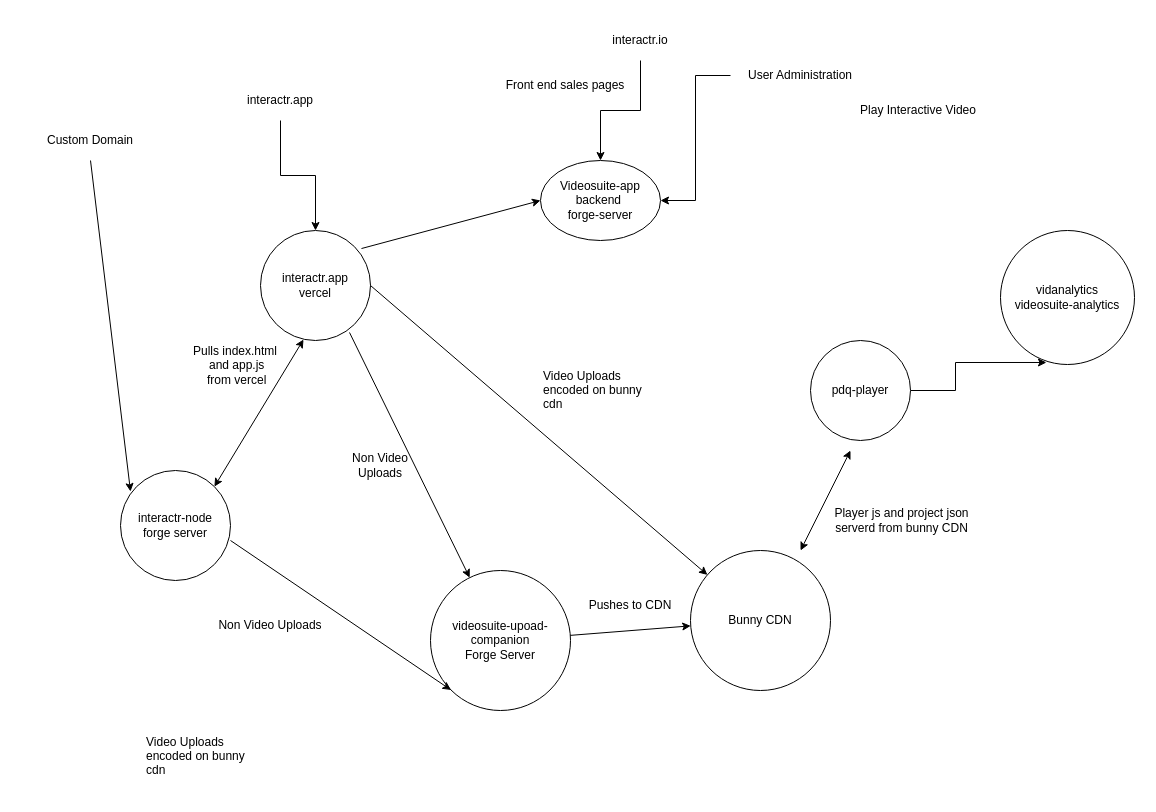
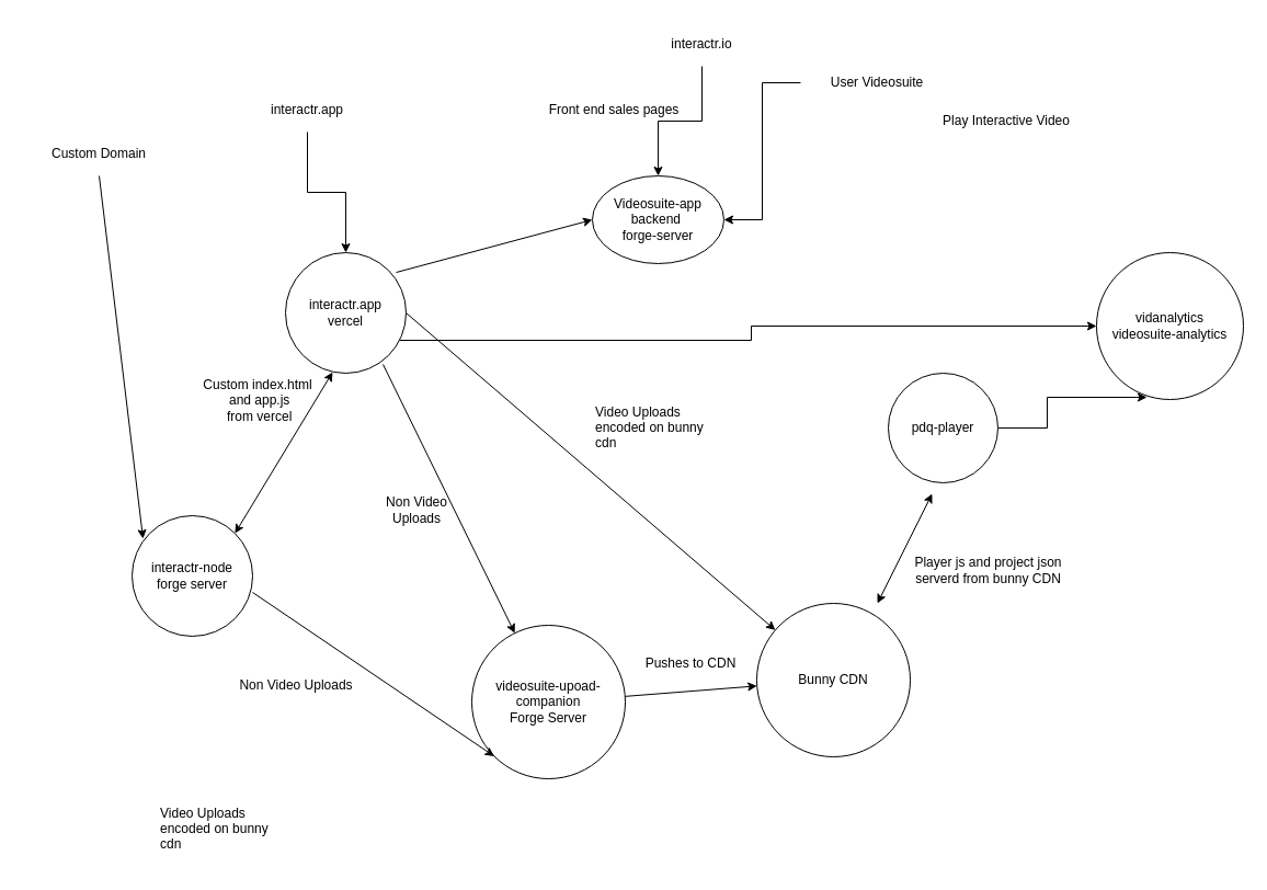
- <mxCell id="34" value="User Administration" style="text;html=1;strokeColor=none;fillColor=none;align=center;verticalAlign=middle;whiteSpace=wrap;rounded=0;" parent="1" vertex="1"><mxGeometry x="730" y="60" width="140" height="30" as="geometry" /></mxCell>
+ <mxCell id="34" value="User Videosuite" style="text;html=1;strokeColor=none;fillColor=none;align=center;verticalAlign=middle;whiteSpace=wrap;rounded=0;" parent="1" vertex="1"><mxGeometry x="730" y="60" width="140" height="30" as="geometry" /></mxCell>
- <mxCell id="32" value="Front end sales pages" style="text;html=1;strokeColor=none;fillColor=none;align=center;verticalAlign=middle;whiteSpace=wrap;rounded=0;" parent="1" vertex="1"><mxGeometry x="495" y="75" width="140" height="20" as="geometry" /></mxCell>
+ <mxCell id="32" value="Front end sales pages" style="text;html=1;strokeColor=none;fillColor=none;align=center;verticalAlign=middle;whiteSpace=wrap;rounded=0;" parent="1" vertex="1"><mxGeometry x="490" y="90" width="140" height="20" as="geometry" /></mxCell>
+ <mxCell id="2" style="edgeStyle=orthogonalEdgeStyle;rounded=0;orthogonalLoop=1;jettySize=auto;html=1;" edge="1" parent="1" source="3" target="35"><mxGeometry relative="1" as="geometry"><Array as="points"><mxPoint x="685" y="310" /><mxPoint x="685" y="297" /></Array></mxGeometry></mxCell>
- <mxCell id="8" value="Pulls index.html&lt;br&gt;&amp;nbsp;and app.js&lt;br&gt;&amp;nbsp;from vercel" style="text;html=1;strokeColor=none;fillColor=none;align=center;verticalAlign=middle;whiteSpace=wrap;rounded=0;" parent="1" vertex="1"><mxGeometry x="160" y="340" width="150" height="50" as="geometry" /></mxCell>
+ <mxCell id="8" value="Custom index.html&lt;br&gt;&amp;nbsp;and app.js&lt;br&gt;&amp;nbsp;from vercel" style="text;html=1;strokeColor=none;fillColor=none;align=center;verticalAlign=middle;whiteSpace=wrap;rounded=0;" parent="1" vertex="1"><mxGeometry x="160" y="340" width="150" height="50" as="geometry" /></mxCell>
